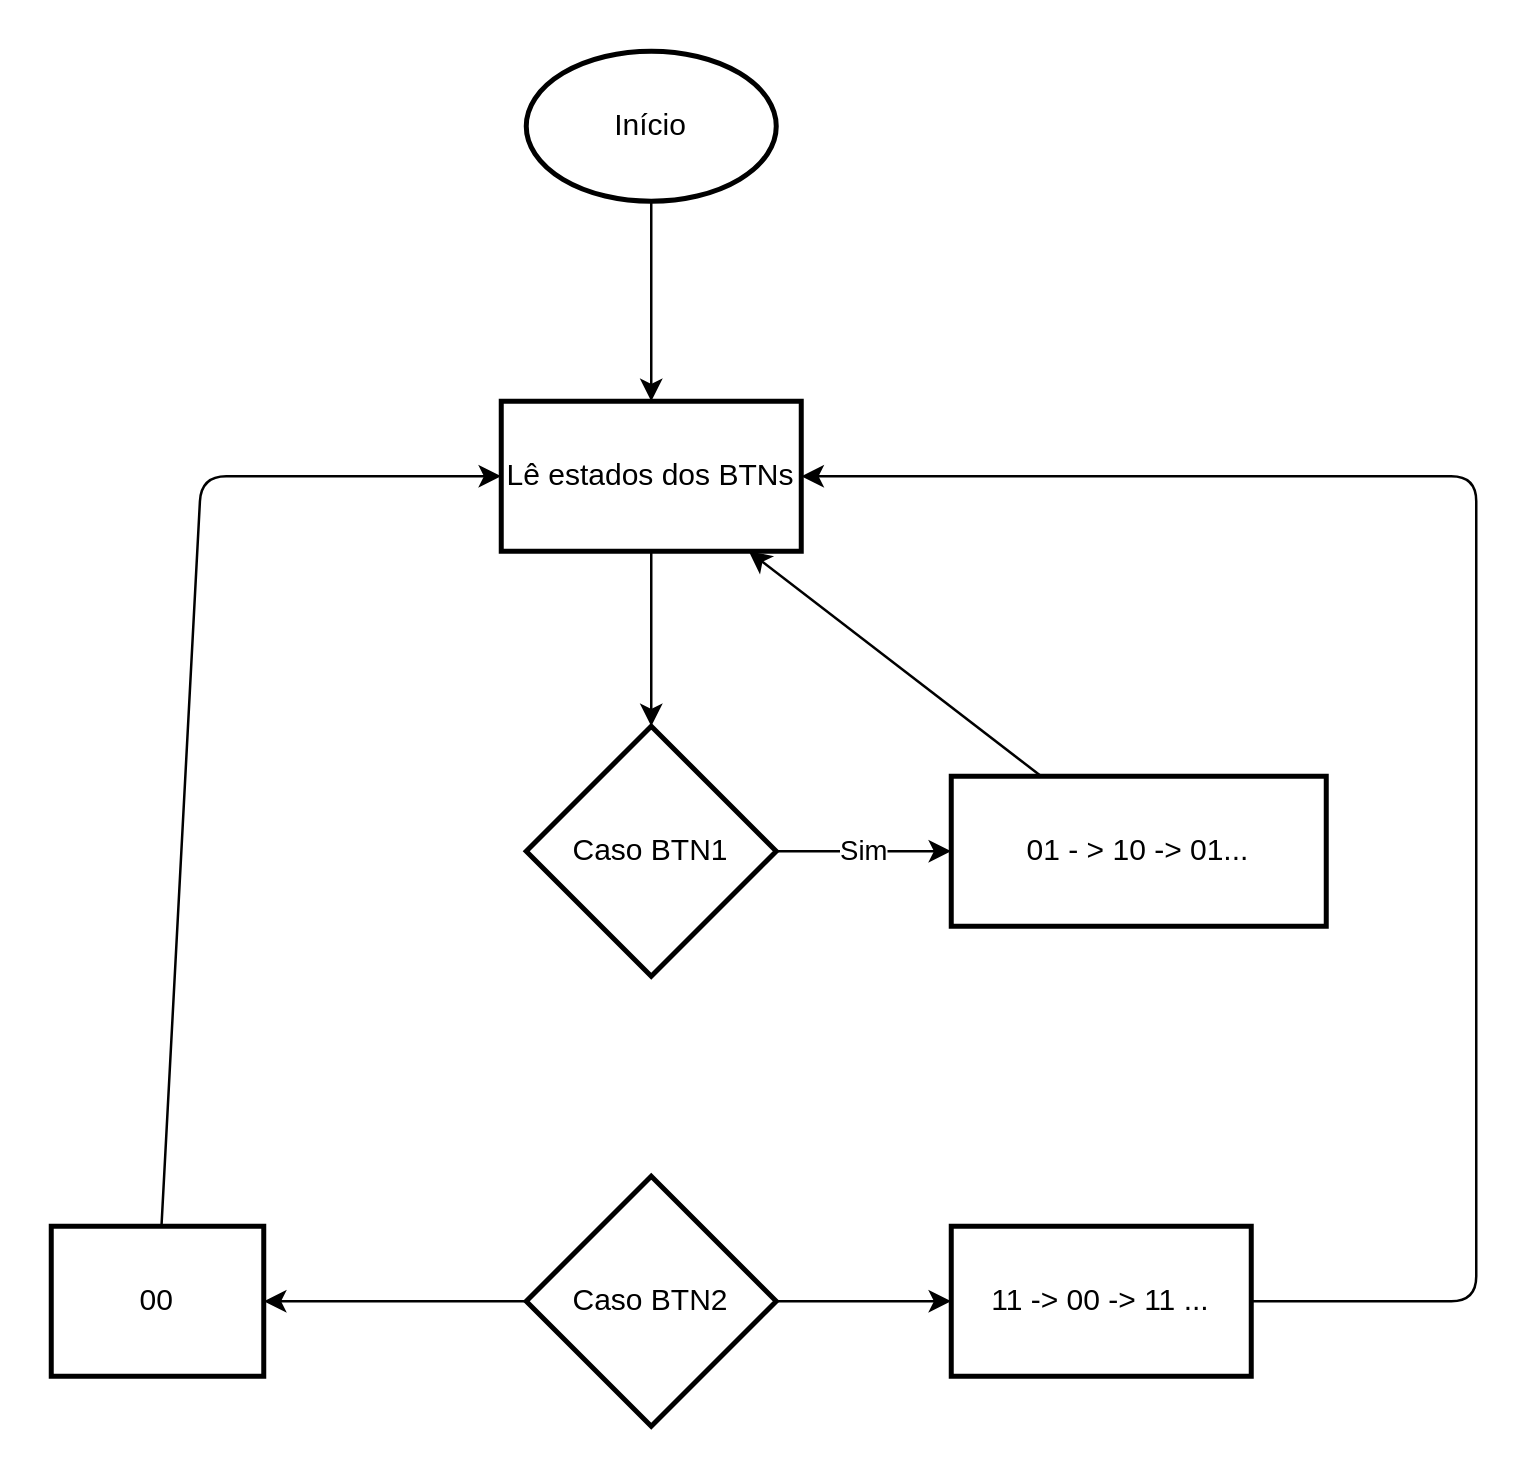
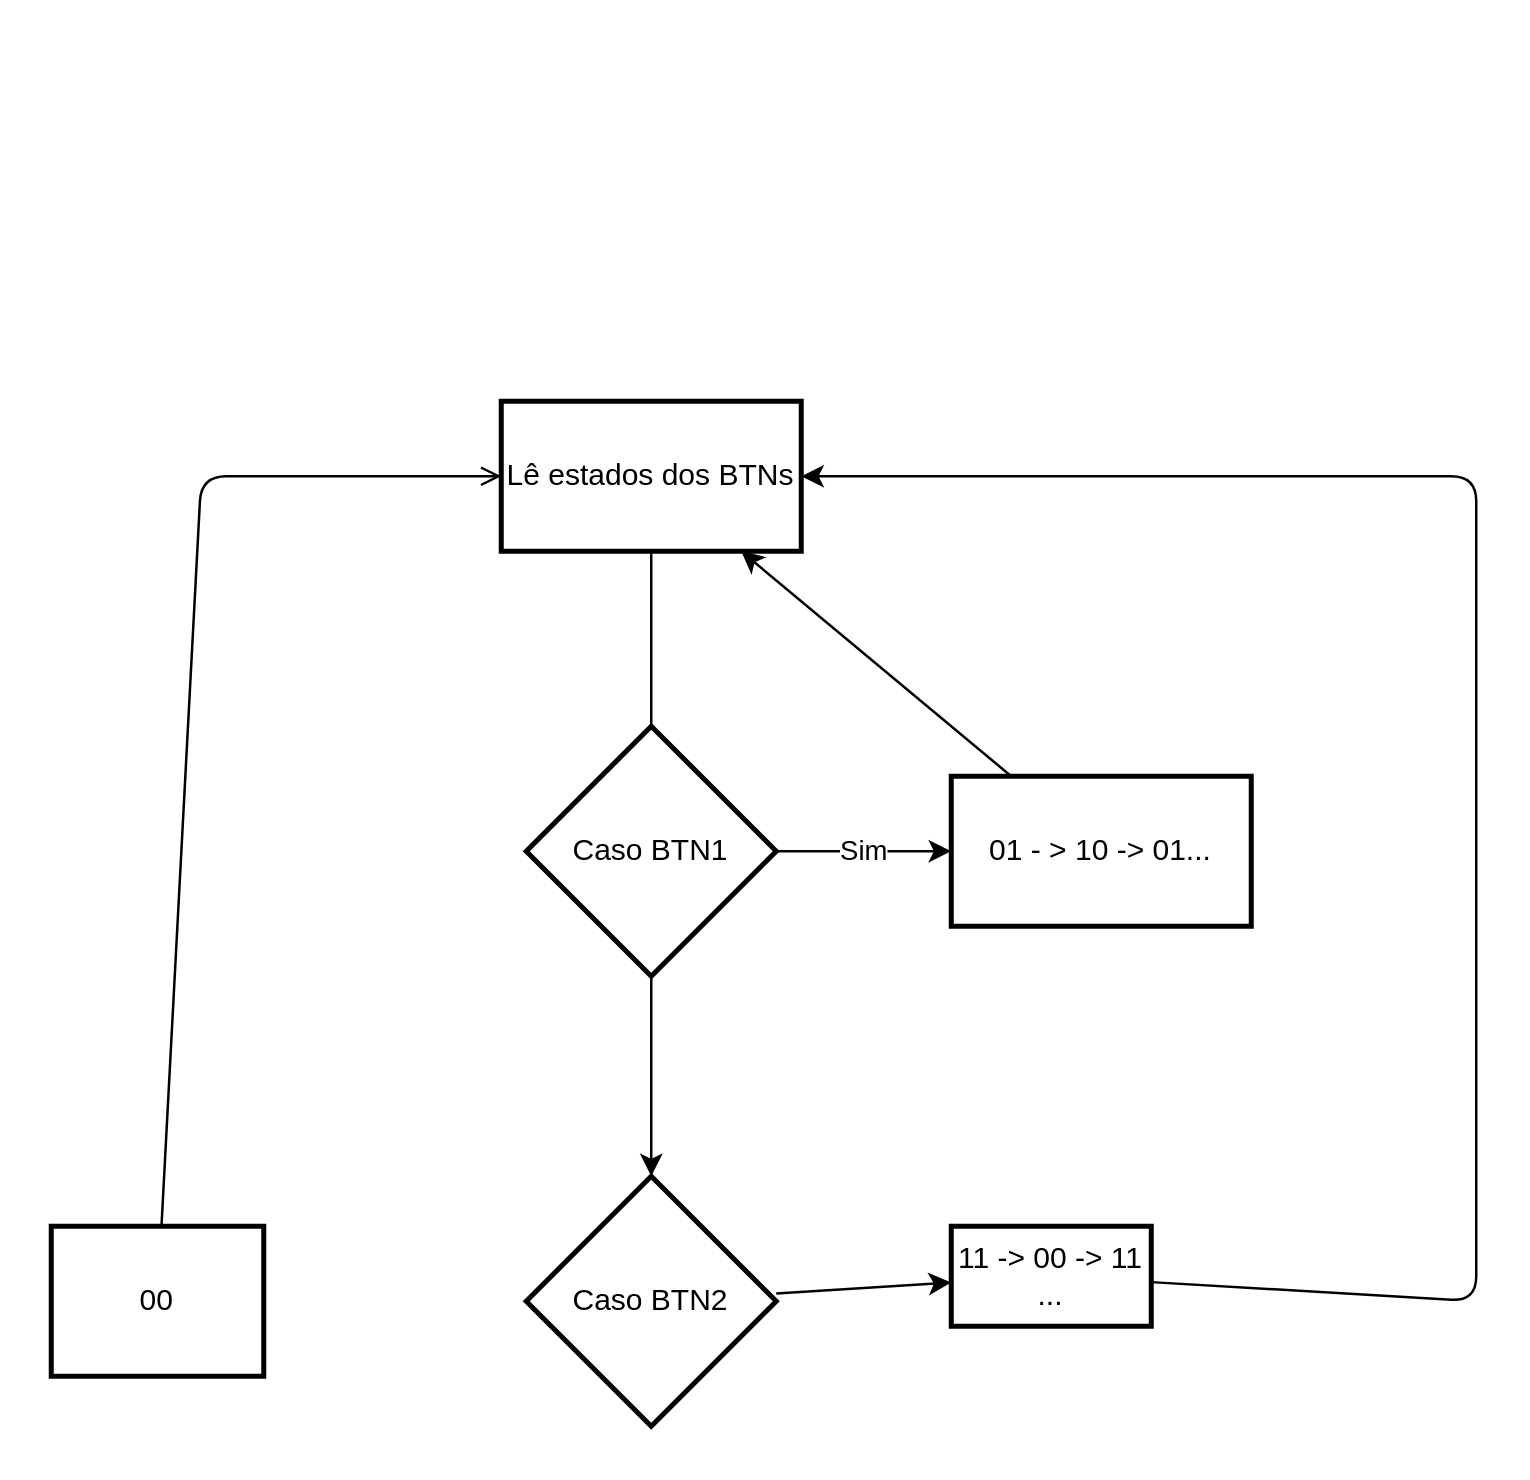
- <mxCell id="11" value="Início" style="strokeWidth=2;html=1;shape=mxgraph.flowchart.start_1;whiteSpace=wrap;" vertex="1" parent="1"><mxGeometry x="210" y="20" width="100" height="60" as="geometry" /></mxCell>
- <mxCell id="10" value="" style="edgeStyle=none;html=1;" edge="1" parent="1" source="11" target="13"><mxGeometry relative="1" as="geometry" /></mxCell>
- <mxCell id="16" style="edgeStyle=none;html=1;" edge="1" parent="1" source="17" target="13"><mxGeometry relative="1" as="geometry"><Array as="points"><mxPoint x="80" y="190" /></Array></mxGeometry></mxCell>
+ <mxCell id="16" style="edgeStyle=none;html=1;endArrow=open;" edge="1" parent="1" source="17" target="13"><mxGeometry relative="1" as="geometry"><Array as="points"><mxPoint x="80" y="190" /></Array></mxGeometry></mxCell>
- <mxCell id="12" style="edgeStyle=none;html=1;" edge="1" parent="1" source="13" target="4"><mxGeometry relative="1" as="geometry" /></mxCell>
+ <mxCell id="12" style="edgeStyle=none;html=1;endArrow=none;" edge="1" parent="1" source="13" target="4"><mxGeometry relative="1" as="geometry" /></mxCell>
- <mxCell id="9" value="01 - &amp;gt; 10 -&amp;gt; 01..." style="whiteSpace=wrap;html=1;strokeWidth=2;" vertex="1" parent="1"><mxGeometry x="380" y="310" width="150" height="60" as="geometry" /></mxCell>
+ <mxCell id="9" value="01 - &amp;gt; 10 -&amp;gt; 01..." style="whiteSpace=wrap;html=1;strokeWidth=2;" vertex="1" parent="1"><mxGeometry x="380" y="310" width="120" height="60" as="geometry" /></mxCell>
+ <mxCell id="2" value="" style="edgeStyle=none;html=1;" edge="1" parent="1" source="4" target="7"><mxGeometry relative="1" as="geometry" /></mxCell>
- <mxCell id="6" value="" style="edgeStyle=none;html=1;" edge="1" parent="1" source="7" target="17"><mxGeometry relative="1" as="geometry" /></mxCell>
- <mxCell id="15" value="11 -&amp;gt; 00 -&amp;gt; 11 ..." style="whiteSpace=wrap;html=1;strokeWidth=2;" vertex="1" parent="1"><mxGeometry x="380" y="490" width="120" height="60" as="geometry" /></mxCell>
+ <mxCell id="15" value="11 -&amp;gt; 00 -&amp;gt; 11 ..." style="whiteSpace=wrap;html=1;strokeWidth=2;" vertex="1" parent="1"><mxGeometry x="380" y="490" width="80" height="40" as="geometry" /></mxCell>
